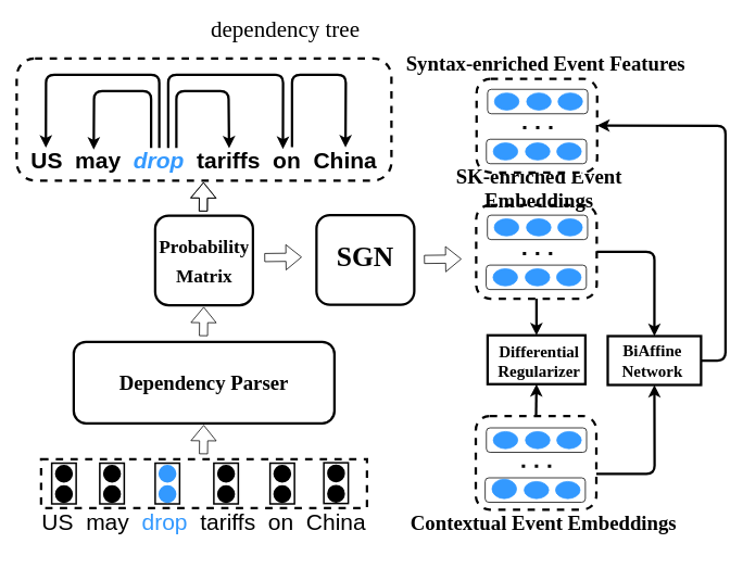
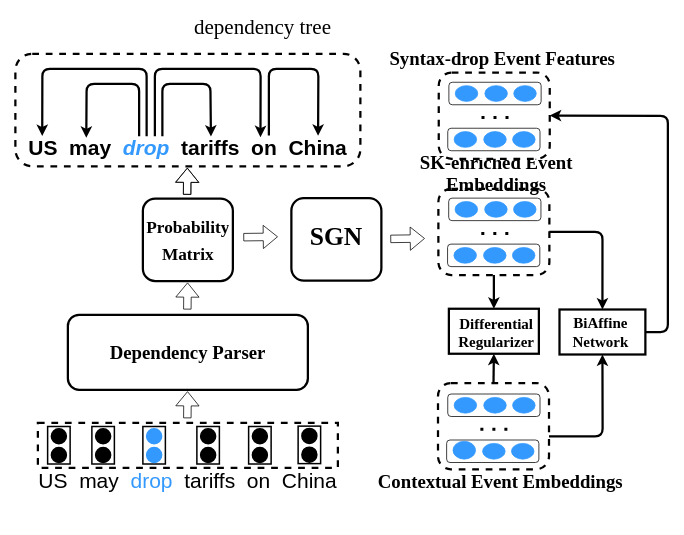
- <mxCell id="50" value="&lt;font style=&quot;font-size: 25px;&quot;&gt;&lt;b&gt;Syntax-enriched Event Features&lt;/b&gt;&lt;/font&gt;" style="text;html=1;strokeColor=none;fillColor=none;align=center;verticalAlign=middle;whiteSpace=wrap;rounded=0;fontSize=28;fontFamily=Times New Roman;" parent="1" vertex="1"><mxGeometry x="480" y="47" width="379" height="60" as="geometry" /></mxCell>
+ <mxCell id="50" value="&lt;font style=&quot;font-size: 25px;&quot;&gt;&lt;b&gt;Syntax-drop Event Features&lt;/b&gt;&lt;/font&gt;" style="text;html=1;strokeColor=none;fillColor=none;align=center;verticalAlign=middle;whiteSpace=wrap;rounded=0;fontSize=28;fontFamily=Times New Roman;" parent="1" vertex="1"><mxGeometry x="480" y="47" width="379" height="60" as="geometry" /></mxCell>
